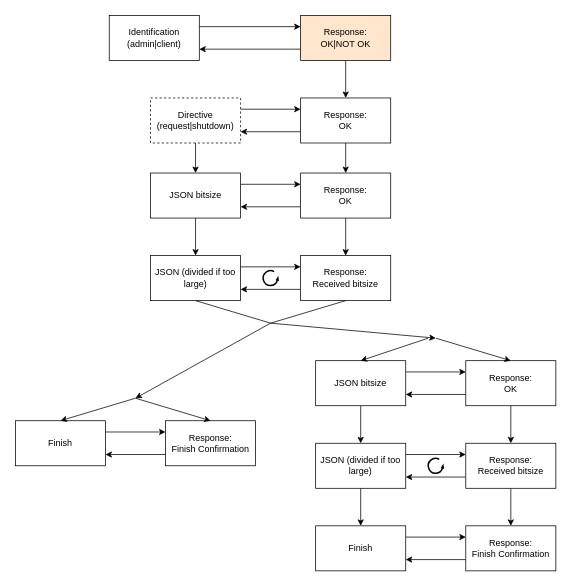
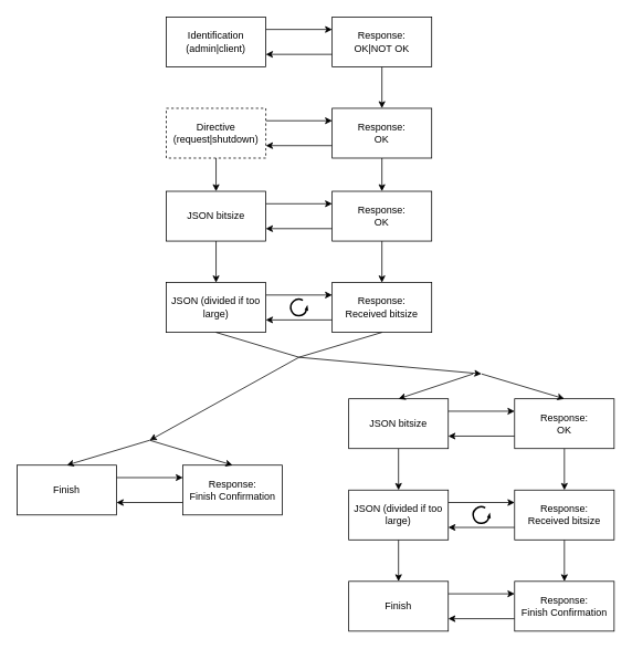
- <mxCell id="6" value="Identification&lt;br&gt;(admin|client)" style="rounded=0;whiteSpace=wrap;html=1;" vertex="1" parent="1"><mxGeometry x="145" y="20" width="120" height="60" as="geometry" /></mxCell>
+ <mxCell id="6" value="Identification&lt;br&gt;(admin|client)" style="rounded=0;whiteSpace=wrap;html=1;" vertex="1" parent="1"><mxGeometry x="200" y="20" width="120" height="60" as="geometry" /></mxCell>
- <mxCell id="9" value="Response:&lt;br&gt;OK|NOT OK" style="rounded=0;whiteSpace=wrap;html=1;fillColor=#ffe6cc;" vertex="1" parent="1"><mxGeometry x="400" y="20" width="120" height="60" as="geometry" /></mxCell>
+ <mxCell id="9" value="Response:&lt;br&gt;OK|NOT OK" style="rounded=0;whiteSpace=wrap;html=1;" vertex="1" parent="1"><mxGeometry x="400" y="20" width="120" height="60" as="geometry" /></mxCell>
